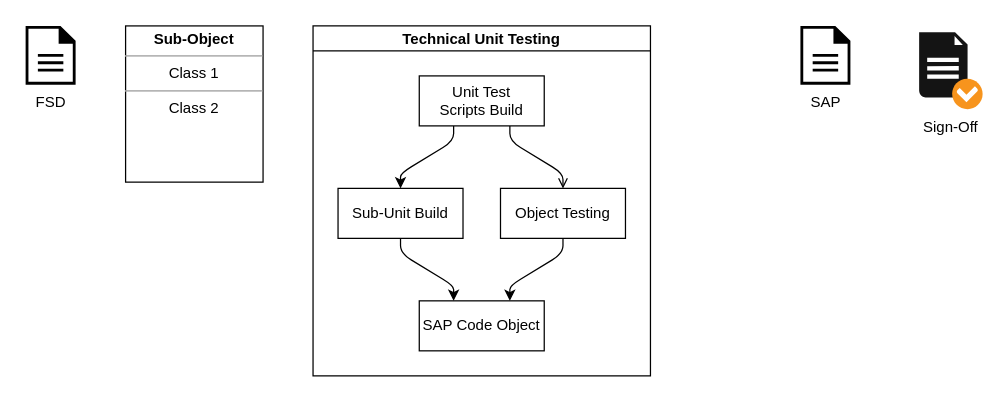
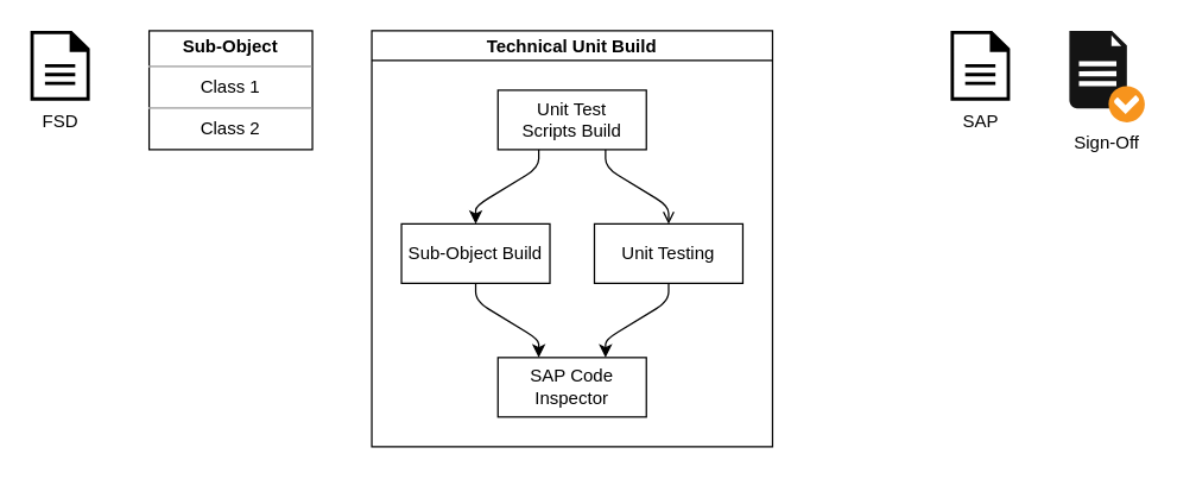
- <mxCell id="4" value="Technical Unit Testing" style="swimlane;startSize=20;horizontal=1;childLayout=flowLayout;flowOrientation=north;resizable=0;interRankCellSpacing=50;containerType=tree;fontSize=12;" vertex="1" parent="1"><mxGeometry x="250" y="20" width="270" height="280" as="geometry" /></mxCell>
+ <mxCell id="4" value="Technical Unit Build" style="swimlane;startSize=20;horizontal=1;childLayout=flowLayout;flowOrientation=north;resizable=0;interRankCellSpacing=50;containerType=tree;fontSize=12;" vertex="1" parent="1"><mxGeometry x="250" y="20" width="270" height="280" as="geometry" /></mxCell>
- <mxCell id="13" value="Sign-Off" style="shadow=0;dashed=0;html=1;strokeColor=none;fillColor=#141414;labelPosition=center;verticalLabelPosition=bottom;verticalAlign=top;align=center;outlineConnect=0;shape=mxgraph.veeam.checked_doc;" vertex="1" parent="1"><mxGeometry x="735" y="25" width="50.8" height="61.6" as="geometry" /></mxCell>
+ <mxCell id="13" value="Sign-Off" style="shadow=0;dashed=0;html=1;strokeColor=none;fillColor=#141414;labelPosition=center;verticalLabelPosition=bottom;verticalAlign=top;align=center;outlineConnect=0;shape=mxgraph.veeam.checked_doc;" vertex="1" parent="1"><mxGeometry x="720" y="20" width="50.8" height="61.6" as="geometry" /></mxCell>
- <mxCell id="3" value="&lt;p style=&quot;margin:0px;margin-top:4px;text-align:center;&quot;&gt;&lt;b&gt;Sub-Object&lt;/b&gt;&lt;/p&gt;&lt;hr size=&quot;1&quot;&gt;&lt;div style=&quot;text-align: center;&quot;&gt;&lt;span style=&quot;background-color: initial;&quot;&gt;Class 1&lt;/span&gt;&lt;/div&gt;&lt;hr size=&quot;1&quot;&gt;&lt;div style=&quot;text-align: center; height: 2px;&quot;&gt;Class 2&lt;/div&gt;" style="verticalAlign=top;align=left;overflow=fill;fontSize=12;fontFamily=Helvetica;html=1;whiteSpace=wrap;" vertex="1" parent="1"><mxGeometry x="100" y="20" width="110" height="125" as="geometry" /></mxCell>
+ <mxCell id="3" value="&lt;p style=&quot;margin:0px;margin-top:4px;text-align:center;&quot;&gt;&lt;b&gt;Sub-Object&lt;/b&gt;&lt;/p&gt;&lt;hr size=&quot;1&quot;&gt;&lt;div style=&quot;text-align: center;&quot;&gt;&lt;span style=&quot;background-color: initial;&quot;&gt;Class 1&lt;/span&gt;&lt;/div&gt;&lt;hr size=&quot;1&quot;&gt;&lt;div style=&quot;text-align: center; height: 2px;&quot;&gt;Class 2&lt;/div&gt;" style="verticalAlign=top;align=left;overflow=fill;fontSize=12;fontFamily=Helvetica;html=1;whiteSpace=wrap;" vertex="1" parent="1"><mxGeometry x="100" y="20" width="110" height="80" as="geometry" /></mxCell>
- <mxCell id="6" value="Sub-Unit Build" style="whiteSpace=wrap;html=1;" vertex="1" parent="4"><mxGeometry x="20" y="130" width="100" height="40" as="geometry" /></mxCell>
+ <mxCell id="6" value="Sub-Object Build" style="whiteSpace=wrap;html=1;" vertex="1" parent="4"><mxGeometry x="20" y="130" width="100" height="40" as="geometry" /></mxCell>
- <mxCell id="8" value="Object Testing" style="whiteSpace=wrap;html=1;" vertex="1" parent="4"><mxGeometry x="150" y="130" width="100" height="40" as="geometry" /></mxCell>
+ <mxCell id="8" value="Unit Testing" style="whiteSpace=wrap;html=1;" vertex="1" parent="4"><mxGeometry x="150" y="130" width="100" height="40" as="geometry" /></mxCell>
- <mxCell id="10" value="SAP Code Object" style="whiteSpace=wrap;html=1;" vertex="1" parent="4"><mxGeometry x="85" y="220" width="100" height="40" as="geometry" /></mxCell>
+ <mxCell id="10" value="SAP Code Inspector" style="whiteSpace=wrap;html=1;" vertex="1" parent="4"><mxGeometry x="85" y="220" width="100" height="40" as="geometry" /></mxCell>
